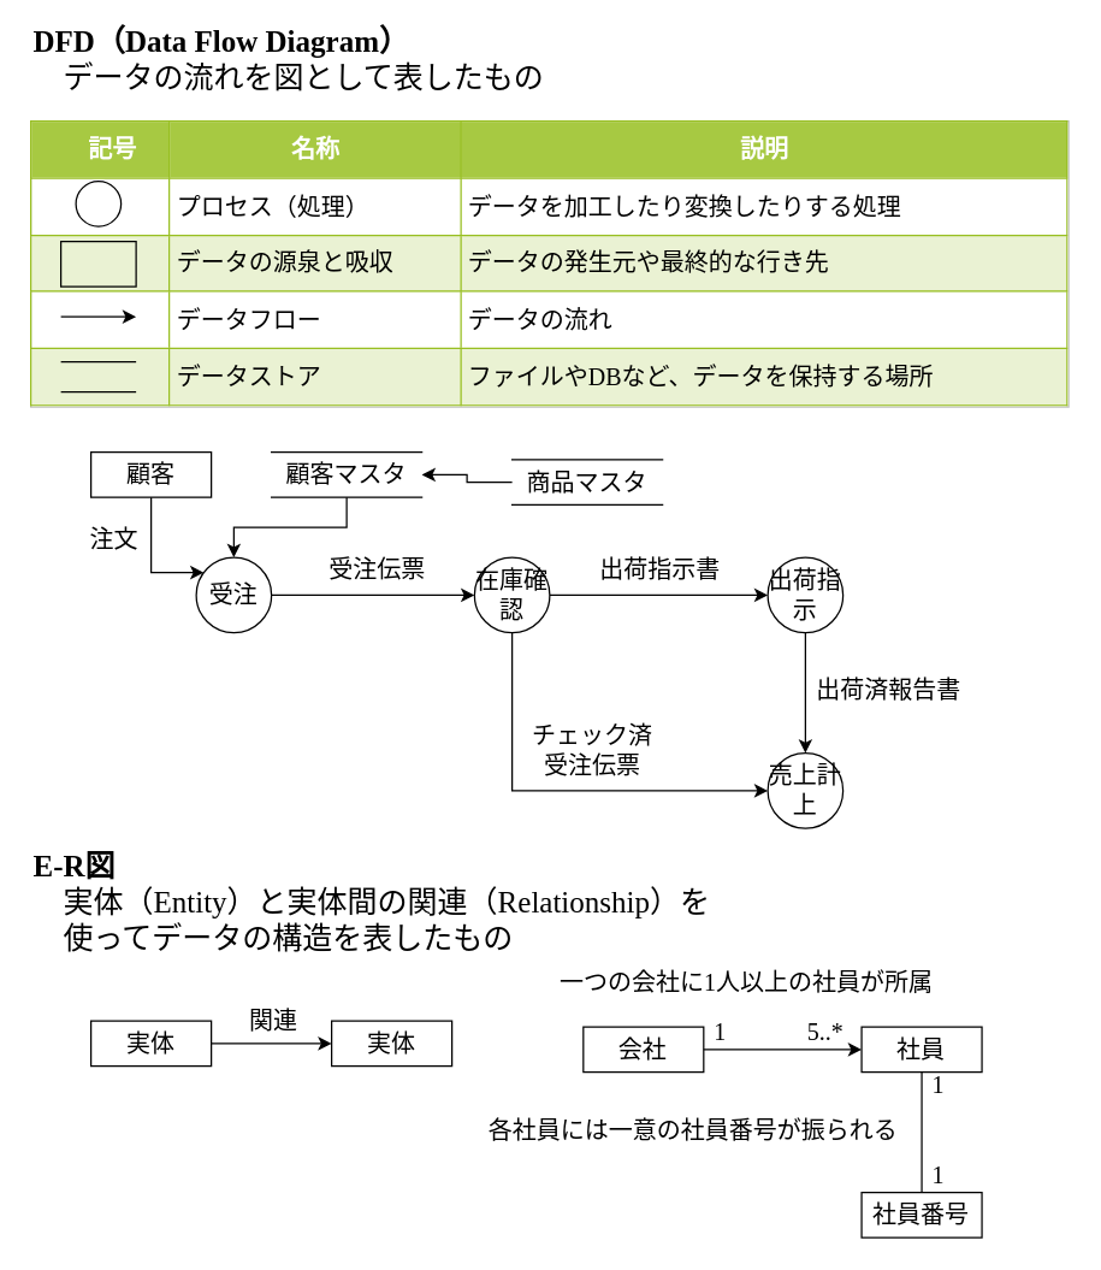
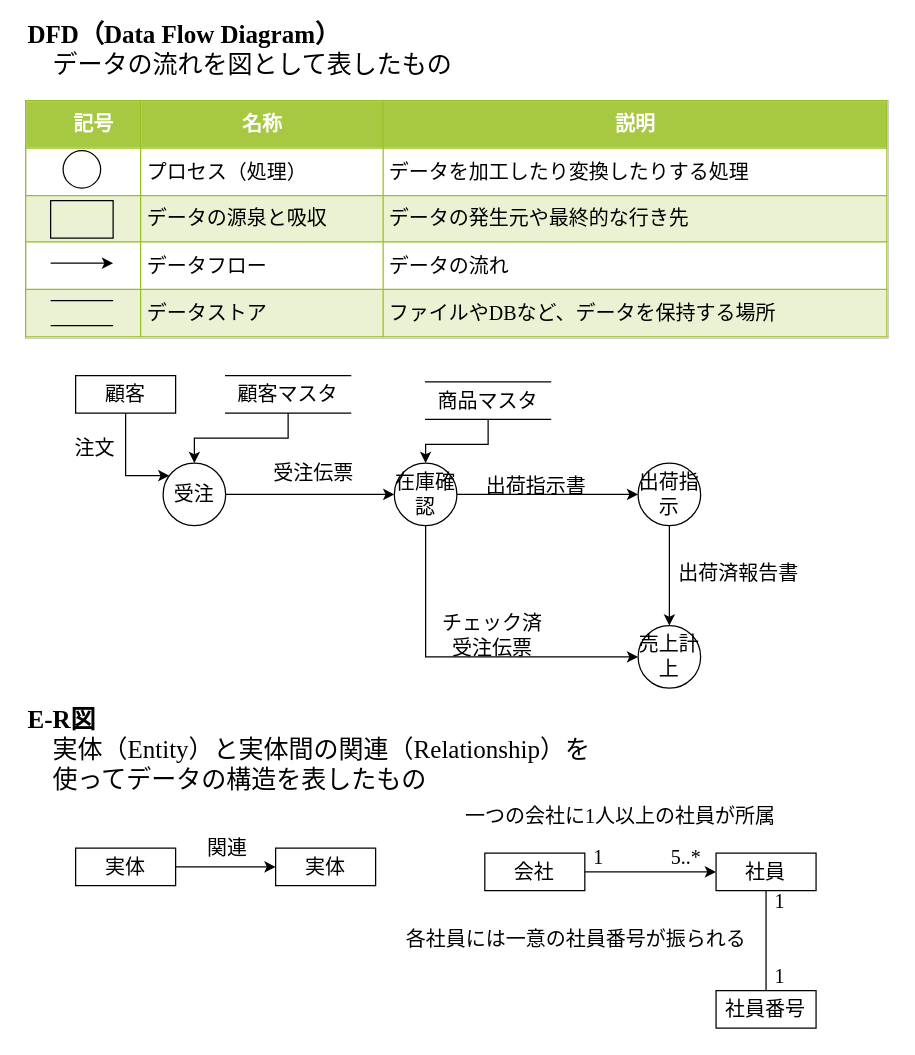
- <mxCell id="21" style="edgeStyle=orthogonalEdgeStyle;rounded=0;orthogonalLoop=1;jettySize=auto;html=1;fontFamily=Tahoma;fontSize=16;" edge="1" parent="1" source="22" target="16"><mxGeometry relative="1" as="geometry" /></mxCell>
+ <mxCell id="21" style="edgeStyle=orthogonalEdgeStyle;rounded=0;orthogonalLoop=1;jettySize=auto;html=1;entryX=0.5;entryY=0;entryDx=0;entryDy=0;fontFamily=Tahoma;fontSize=16;" edge="1" parent="1" source="22" target="19"><mxGeometry relative="1" as="geometry" /></mxCell>
- <mxCell id="27" value="出荷指示書" style="text;html=1;resizable=0;points=[];autosize=1;align=center;verticalAlign=middle;spacingTop=-4;fontSize=16;fontFamily=Tahoma;" vertex="1" parent="1"><mxGeometry x="387.5" y="370" width="100" height="20" as="geometry" /></mxCell>
+ <mxCell id="27" value="出荷指示書" style="text;html=1;resizable=0;points=[];autosize=1;align=center;verticalAlign=middle;spacingTop=-4;fontSize=16;fontFamily=Tahoma;" vertex="1" parent="1"><mxGeometry x="377.5" y="380" width="100" height="20" as="geometry" /></mxCell>
- <mxCell id="28" value="チェック済&lt;br&gt;受注伝票" style="text;html=1;resizable=0;points=[];autosize=1;align=center;verticalAlign=middle;spacingTop=-4;fontSize=16;fontFamily=Tahoma;" vertex="1" parent="1"><mxGeometry x="342.5" y="480" width="100" height="40" as="geometry" /></mxCell>
+ <mxCell id="28" value="チェック済&lt;br&gt;受注伝票" style="text;html=1;resizable=0;points=[];autosize=1;align=center;verticalAlign=middle;spacingTop=-4;fontSize=16;fontFamily=Tahoma;" vertex="1" parent="1"><mxGeometry x="342.5" y="490" width="100" height="40" as="geometry" /></mxCell>
